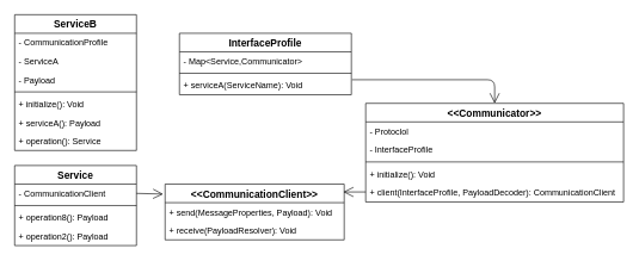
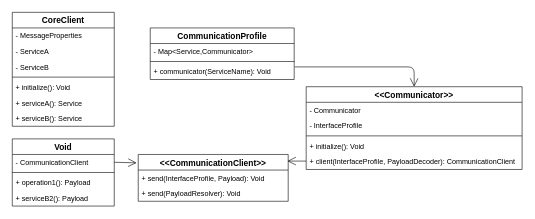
- <mxCell id="2" value="ServiceB" style="swimlane;fontStyle=1;childLayout=stackLayout;horizontal=1;startSize=26;fillColor=none;horizontalStack=0;resizeParent=1;resizeParentMax=0;resizeLast=0;collapsible=1;marginBottom=0;fontSize=14;" vertex="1" parent="1"><mxGeometry x="20" y="20" width="170" height="190" as="geometry"><mxRectangle x="80" y="70" width="100" height="26" as="alternateBounds" /></mxGeometry></mxCell>
+ <mxCell id="2" value="CoreClient" style="swimlane;fontStyle=1;childLayout=stackLayout;horizontal=1;startSize=26;fillColor=none;horizontalStack=0;resizeParent=1;resizeParentMax=0;resizeLast=0;collapsible=1;marginBottom=0;fontSize=14;" vertex="1" parent="1"><mxGeometry x="20" y="20" width="170" height="190" as="geometry"><mxRectangle x="80" y="70" width="100" height="26" as="alternateBounds" /></mxGeometry></mxCell>
- <mxCell id="3" value="- CommunicationProfile" style="text;strokeColor=none;fillColor=none;align=left;verticalAlign=top;spacingLeft=4;spacingRight=4;overflow=hidden;rotatable=0;points=[[0,0.5],[1,0.5]];portConstraint=eastwest;" vertex="1" parent="2"><mxGeometry y="26" width="170" height="26" as="geometry" /></mxCell>
+ <mxCell id="3" value="- MessageProperties" style="text;strokeColor=none;fillColor=none;align=left;verticalAlign=top;spacingLeft=4;spacingRight=4;overflow=hidden;rotatable=0;points=[[0,0.5],[1,0.5]];portConstraint=eastwest;" vertex="1" parent="2"><mxGeometry y="26" width="170" height="26" as="geometry" /></mxCell>
- <mxCell id="10" value="InterfaceProfile" style="swimlane;fontStyle=1;childLayout=stackLayout;horizontal=1;startSize=26;fillColor=none;horizontalStack=0;resizeParent=1;resizeParentMax=0;resizeLast=0;collapsible=1;marginBottom=0;fontSize=14;" vertex="1" parent="1"><mxGeometry x="250" y="46" width="240" height="86" as="geometry"><mxRectangle x="80" y="70" width="100" height="26" as="alternateBounds" /></mxGeometry></mxCell>
+ <mxCell id="10" value="CommunicationProfile" style="swimlane;fontStyle=1;childLayout=stackLayout;horizontal=1;startSize=26;fillColor=none;horizontalStack=0;resizeParent=1;resizeParentMax=0;resizeLast=0;collapsible=1;marginBottom=0;fontSize=14;" vertex="1" parent="1"><mxGeometry x="250" y="46" width="240" height="86" as="geometry"><mxRectangle x="80" y="70" width="100" height="26" as="alternateBounds" /></mxGeometry></mxCell>
- <mxCell id="5" value="- Payload" style="text;strokeColor=none;fillColor=none;align=left;verticalAlign=top;spacingLeft=4;spacingRight=4;overflow=hidden;rotatable=0;points=[[0,0.5],[1,0.5]];portConstraint=eastwest;" vertex="1" parent="2"><mxGeometry y="78" width="170" height="26" as="geometry" /></mxCell>
+ <mxCell id="5" value="- ServiceB" style="text;strokeColor=none;fillColor=none;align=left;verticalAlign=top;spacingLeft=4;spacingRight=4;overflow=hidden;rotatable=0;points=[[0,0.5],[1,0.5]];portConstraint=eastwest;" vertex="1" parent="2"><mxGeometry y="78" width="170" height="26" as="geometry" /></mxCell>
- <mxCell id="13" value="+ serviceA(ServiceName): Void" style="text;strokeColor=none;fillColor=none;align=left;verticalAlign=top;spacingLeft=4;spacingRight=4;overflow=hidden;rotatable=0;points=[[0,0.5],[1,0.5]];portConstraint=eastwest;" vertex="1" parent="10"><mxGeometry y="60" width="240" height="26" as="geometry" /></mxCell>
+ <mxCell id="13" value="+ communicator(ServiceName): Void" style="text;strokeColor=none;fillColor=none;align=left;verticalAlign=top;spacingLeft=4;spacingRight=4;overflow=hidden;rotatable=0;points=[[0,0.5],[1,0.5]];portConstraint=eastwest;" vertex="1" parent="10"><mxGeometry y="60" width="240" height="26" as="geometry" /></mxCell>
- <mxCell id="8" value="+ serviceA(): Payload" style="text;strokeColor=none;fillColor=none;align=left;verticalAlign=top;spacingLeft=4;spacingRight=4;overflow=hidden;rotatable=0;points=[[0,0.5],[1,0.5]];portConstraint=eastwest;" vertex="1" parent="2"><mxGeometry y="138" width="170" height="26" as="geometry" /></mxCell>
+ <mxCell id="8" value="+ serviceA(): Service" style="text;strokeColor=none;fillColor=none;align=left;verticalAlign=top;spacingLeft=4;spacingRight=4;overflow=hidden;rotatable=0;points=[[0,0.5],[1,0.5]];portConstraint=eastwest;" vertex="1" parent="2"><mxGeometry y="138" width="170" height="26" as="geometry" /></mxCell>
- <mxCell id="15" value="- Protoclol" style="text;strokeColor=none;fillColor=none;align=left;verticalAlign=top;spacingLeft=4;spacingRight=4;overflow=hidden;rotatable=0;points=[[0,0.5],[1,0.5]];portConstraint=eastwest;" vertex="1" parent="14"><mxGeometry y="26" width="360" height="26" as="geometry" /></mxCell>
+ <mxCell id="15" value="- Communicator" style="text;strokeColor=none;fillColor=none;align=left;verticalAlign=top;spacingLeft=4;spacingRight=4;overflow=hidden;rotatable=0;points=[[0,0.5],[1,0.5]];portConstraint=eastwest;" vertex="1" parent="14"><mxGeometry y="26" width="360" height="26" as="geometry" /></mxCell>
- <mxCell id="9" value="+ operation(): Service" style="text;strokeColor=none;fillColor=none;align=left;verticalAlign=top;spacingLeft=4;spacingRight=4;overflow=hidden;rotatable=0;points=[[0,0.5],[1,0.5]];portConstraint=eastwest;" vertex="1" parent="2"><mxGeometry y="164" width="170" height="26" as="geometry" /></mxCell>
+ <mxCell id="9" value="+ serviceB(): Service" style="text;strokeColor=none;fillColor=none;align=left;verticalAlign=top;spacingLeft=4;spacingRight=4;overflow=hidden;rotatable=0;points=[[0,0.5],[1,0.5]];portConstraint=eastwest;" vertex="1" parent="2"><mxGeometry y="164" width="170" height="26" as="geometry" /></mxCell>
- <mxCell id="24" value="Service" style="swimlane;fontStyle=1;childLayout=stackLayout;horizontal=1;startSize=26;fillColor=none;horizontalStack=0;resizeParent=1;resizeParentMax=0;resizeLast=0;collapsible=1;marginBottom=0;fontSize=14;" vertex="1" parent="1"><mxGeometry x="20" y="231" width="170" height="112" as="geometry"><mxRectangle x="80" y="70" width="100" height="26" as="alternateBounds" /></mxGeometry></mxCell>
+ <mxCell id="24" value="Void" style="swimlane;fontStyle=1;childLayout=stackLayout;horizontal=1;startSize=26;fillColor=none;horizontalStack=0;resizeParent=1;resizeParentMax=0;resizeLast=0;collapsible=1;marginBottom=0;fontSize=14;" vertex="1" parent="1"><mxGeometry x="20" y="231" width="170" height="112" as="geometry"><mxRectangle x="80" y="70" width="100" height="26" as="alternateBounds" /></mxGeometry></mxCell>
- <mxCell id="21" value="+ send(MessageProperties, Payload): Void" style="text;strokeColor=none;fillColor=none;align=left;verticalAlign=top;spacingLeft=4;spacingRight=4;overflow=hidden;rotatable=0;points=[[0,0.5],[1,0.5]];portConstraint=eastwest;" vertex="1" parent="20"><mxGeometry y="26" width="250" height="26" as="geometry" /></mxCell>
+ <mxCell id="21" value="+ send(InterfaceProfile, Payload): Void" style="text;strokeColor=none;fillColor=none;align=left;verticalAlign=top;spacingLeft=4;spacingRight=4;overflow=hidden;rotatable=0;points=[[0,0.5],[1,0.5]];portConstraint=eastwest;" vertex="1" parent="20"><mxGeometry y="26" width="250" height="26" as="geometry" /></mxCell>
- <mxCell id="27" value="+ operation8(): Payload" style="text;strokeColor=none;fillColor=none;align=left;verticalAlign=top;spacingLeft=4;spacingRight=4;overflow=hidden;rotatable=0;points=[[0,0.5],[1,0.5]];portConstraint=eastwest;" vertex="1" parent="24"><mxGeometry y="60" width="170" height="26" as="geometry" /></mxCell>
+ <mxCell id="27" value="+ operation1(): Payload" style="text;strokeColor=none;fillColor=none;align=left;verticalAlign=top;spacingLeft=4;spacingRight=4;overflow=hidden;rotatable=0;points=[[0,0.5],[1,0.5]];portConstraint=eastwest;" vertex="1" parent="24"><mxGeometry y="60" width="170" height="26" as="geometry" /></mxCell>
- <mxCell id="22" value="+ receive(PayloadResolver): Void" style="text;strokeColor=none;fillColor=none;align=left;verticalAlign=top;spacingLeft=4;spacingRight=4;overflow=hidden;rotatable=0;points=[[0,0.5],[1,0.5]];portConstraint=eastwest;" vertex="1" parent="20"><mxGeometry y="52" width="250" height="26" as="geometry" /></mxCell>
+ <mxCell id="22" value="+ send(PayloadResolver): Void" style="text;strokeColor=none;fillColor=none;align=left;verticalAlign=top;spacingLeft=4;spacingRight=4;overflow=hidden;rotatable=0;points=[[0,0.5],[1,0.5]];portConstraint=eastwest;" vertex="1" parent="20"><mxGeometry y="52" width="250" height="26" as="geometry" /></mxCell>
- <mxCell id="28" value="+ operation2(): Payload" style="text;strokeColor=none;fillColor=none;align=left;verticalAlign=top;spacingLeft=4;spacingRight=4;overflow=hidden;rotatable=0;points=[[0,0.5],[1,0.5]];portConstraint=eastwest;" vertex="1" parent="24"><mxGeometry y="86" width="170" height="26" as="geometry" /></mxCell>
+ <mxCell id="28" value="+ serviceB2(): Payload" style="text;strokeColor=none;fillColor=none;align=left;verticalAlign=top;spacingLeft=4;spacingRight=4;overflow=hidden;rotatable=0;points=[[0,0.5],[1,0.5]];portConstraint=eastwest;" vertex="1" parent="24"><mxGeometry y="86" width="170" height="26" as="geometry" /></mxCell>
